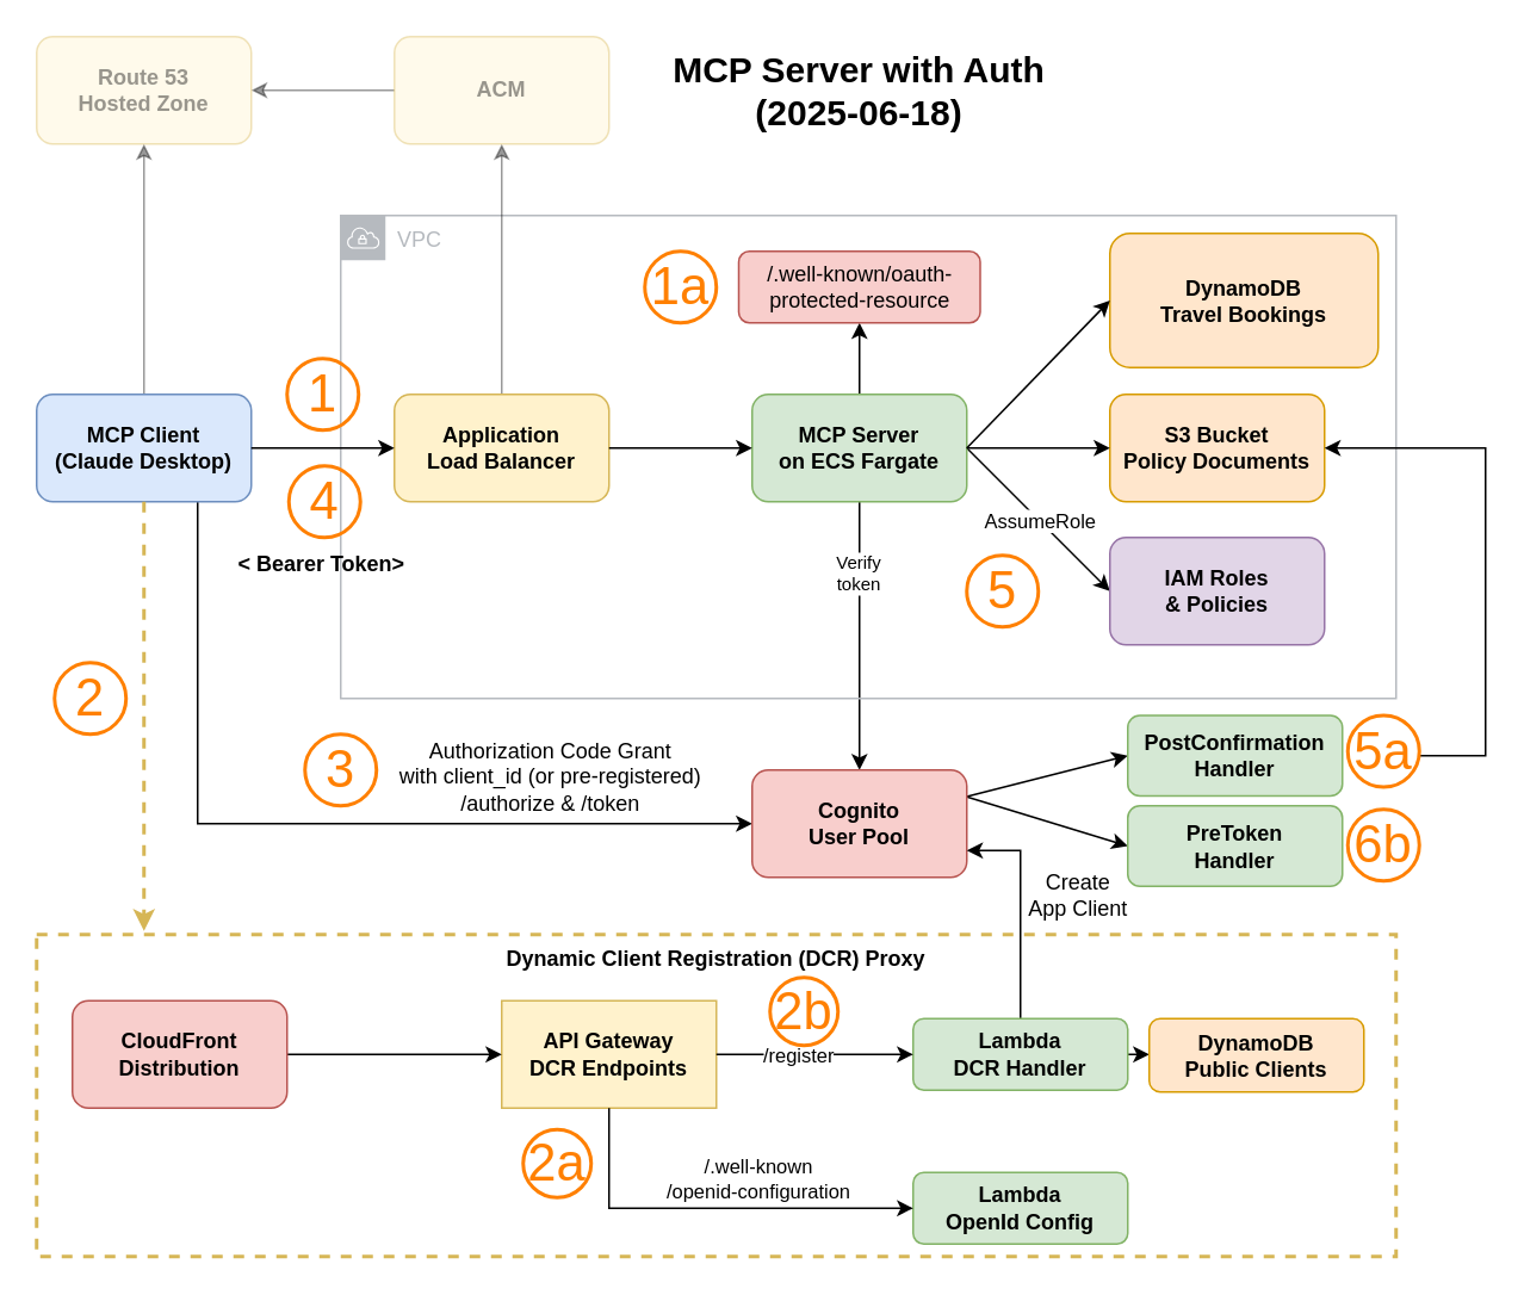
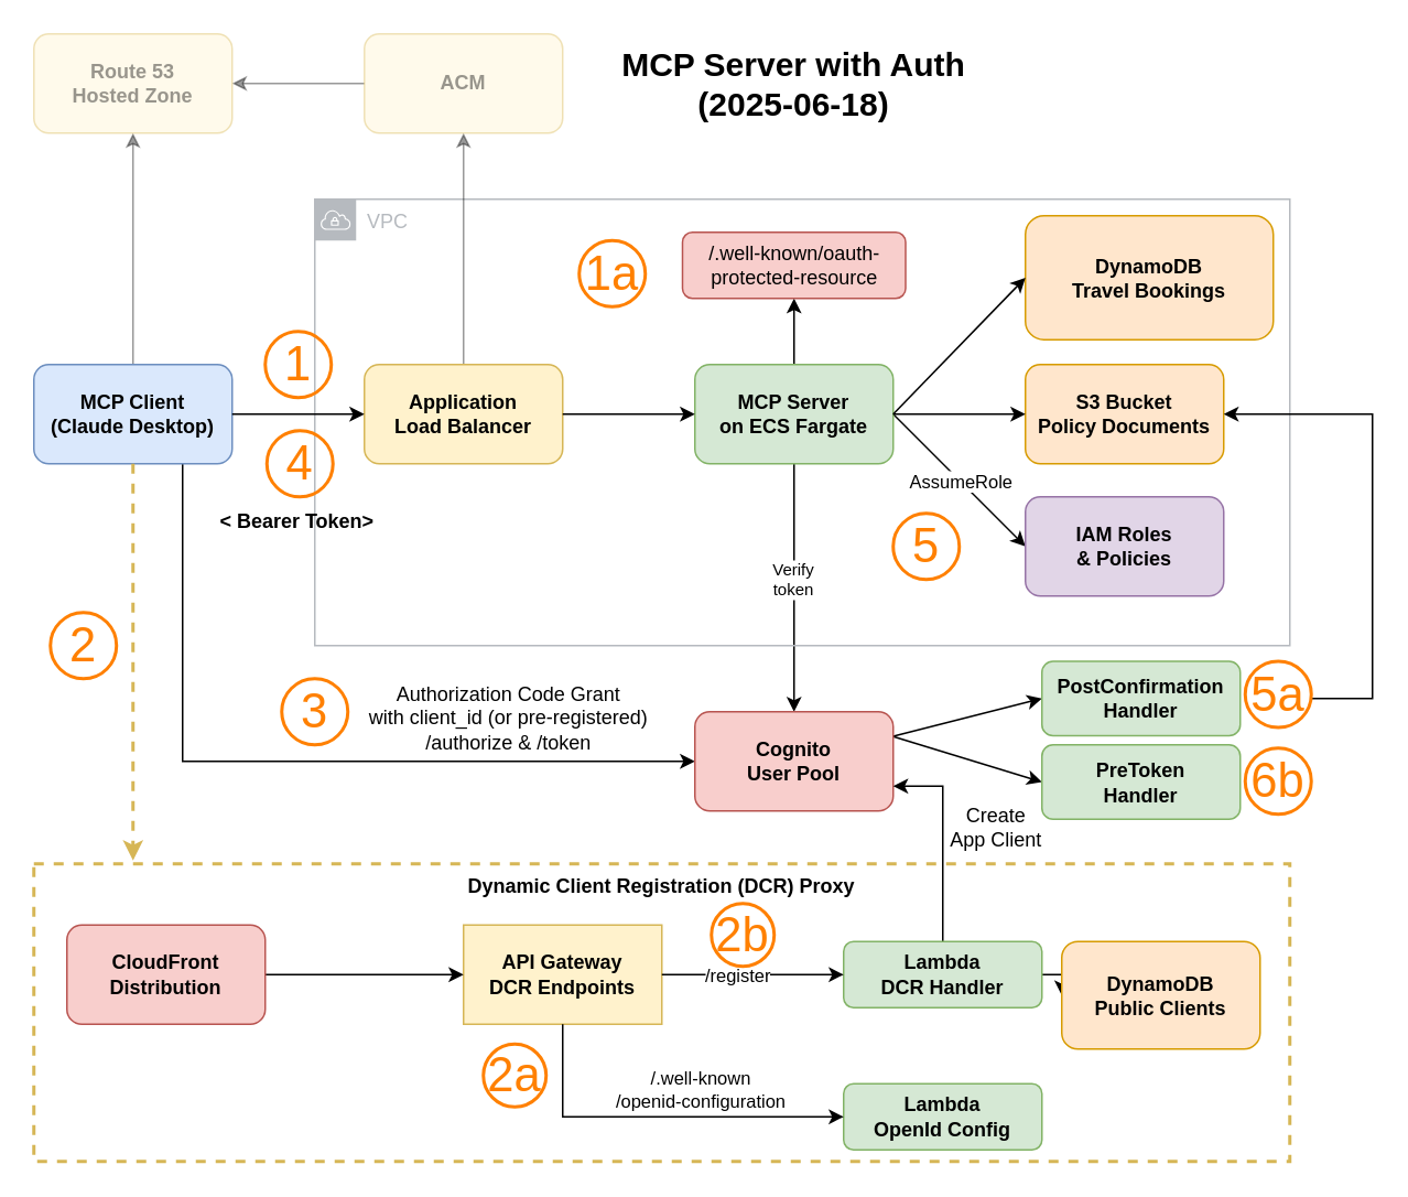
- <mxCell id="43" value="&lt;font color=&quot;#ff8000&quot; style=&quot;font-size: 29px;&quot;&gt;1a&lt;/font&gt;" style="ellipse;whiteSpace=wrap;html=1;aspect=fixed;fillColor=none;fontColor=#ffb570;strokeColor=#ff8000;strokeWidth=2;" parent="1" vertex="1"><mxGeometry x="360" y="140" width="40" height="40" as="geometry" /></mxCell>
+ <mxCell id="43" value="&lt;font color=&quot;#ff8000&quot; style=&quot;font-size: 29px;&quot;&gt;1a&lt;/font&gt;" style="ellipse;whiteSpace=wrap;html=1;aspect=fixed;fillColor=none;fontColor=#ffb570;strokeColor=#ff8000;strokeWidth=2;" parent="1" vertex="1"><mxGeometry x="350" y="145" width="40" height="40" as="geometry" /></mxCell>
- <mxCell id="46" value="Verify token" style="text;html=1;strokeColor=none;fillColor=none;align=center;verticalAlign=middle;whiteSpace=wrap;rounded=0;fontSize=10;labelBackgroundColor=default;" parent="1" vertex="1"><mxGeometry x="460" y="310" width="40" height="20" as="geometry" /></mxCell>
+ <mxCell id="46" value="Verify token" style="text;html=1;strokeColor=none;fillColor=none;align=center;verticalAlign=middle;whiteSpace=wrap;rounded=0;fontSize=10;labelBackgroundColor=default;" parent="1" vertex="1"><mxGeometry x="460" y="340" width="40" height="20" as="geometry" /></mxCell>
- <mxCell id="58" value="DynamoDB&lt;br&gt;Public Clients" style="rounded=1;whiteSpace=wrap;html=1;fillColor=#ffe6cc;strokeColor=#d79b00;fontSize=12;fontStyle=1;" vertex="1" parent="1"><mxGeometry x="642" y="569" width="120" height="41" as="geometry" /></mxCell>
+ <mxCell id="58" value="DynamoDB&lt;br&gt;Public Clients" style="rounded=1;whiteSpace=wrap;html=1;fillColor=#ffe6cc;strokeColor=#d79b00;fontSize=12;fontStyle=1;" vertex="1" parent="1"><mxGeometry x="642" y="569" width="120" height="65" as="geometry" /></mxCell>
